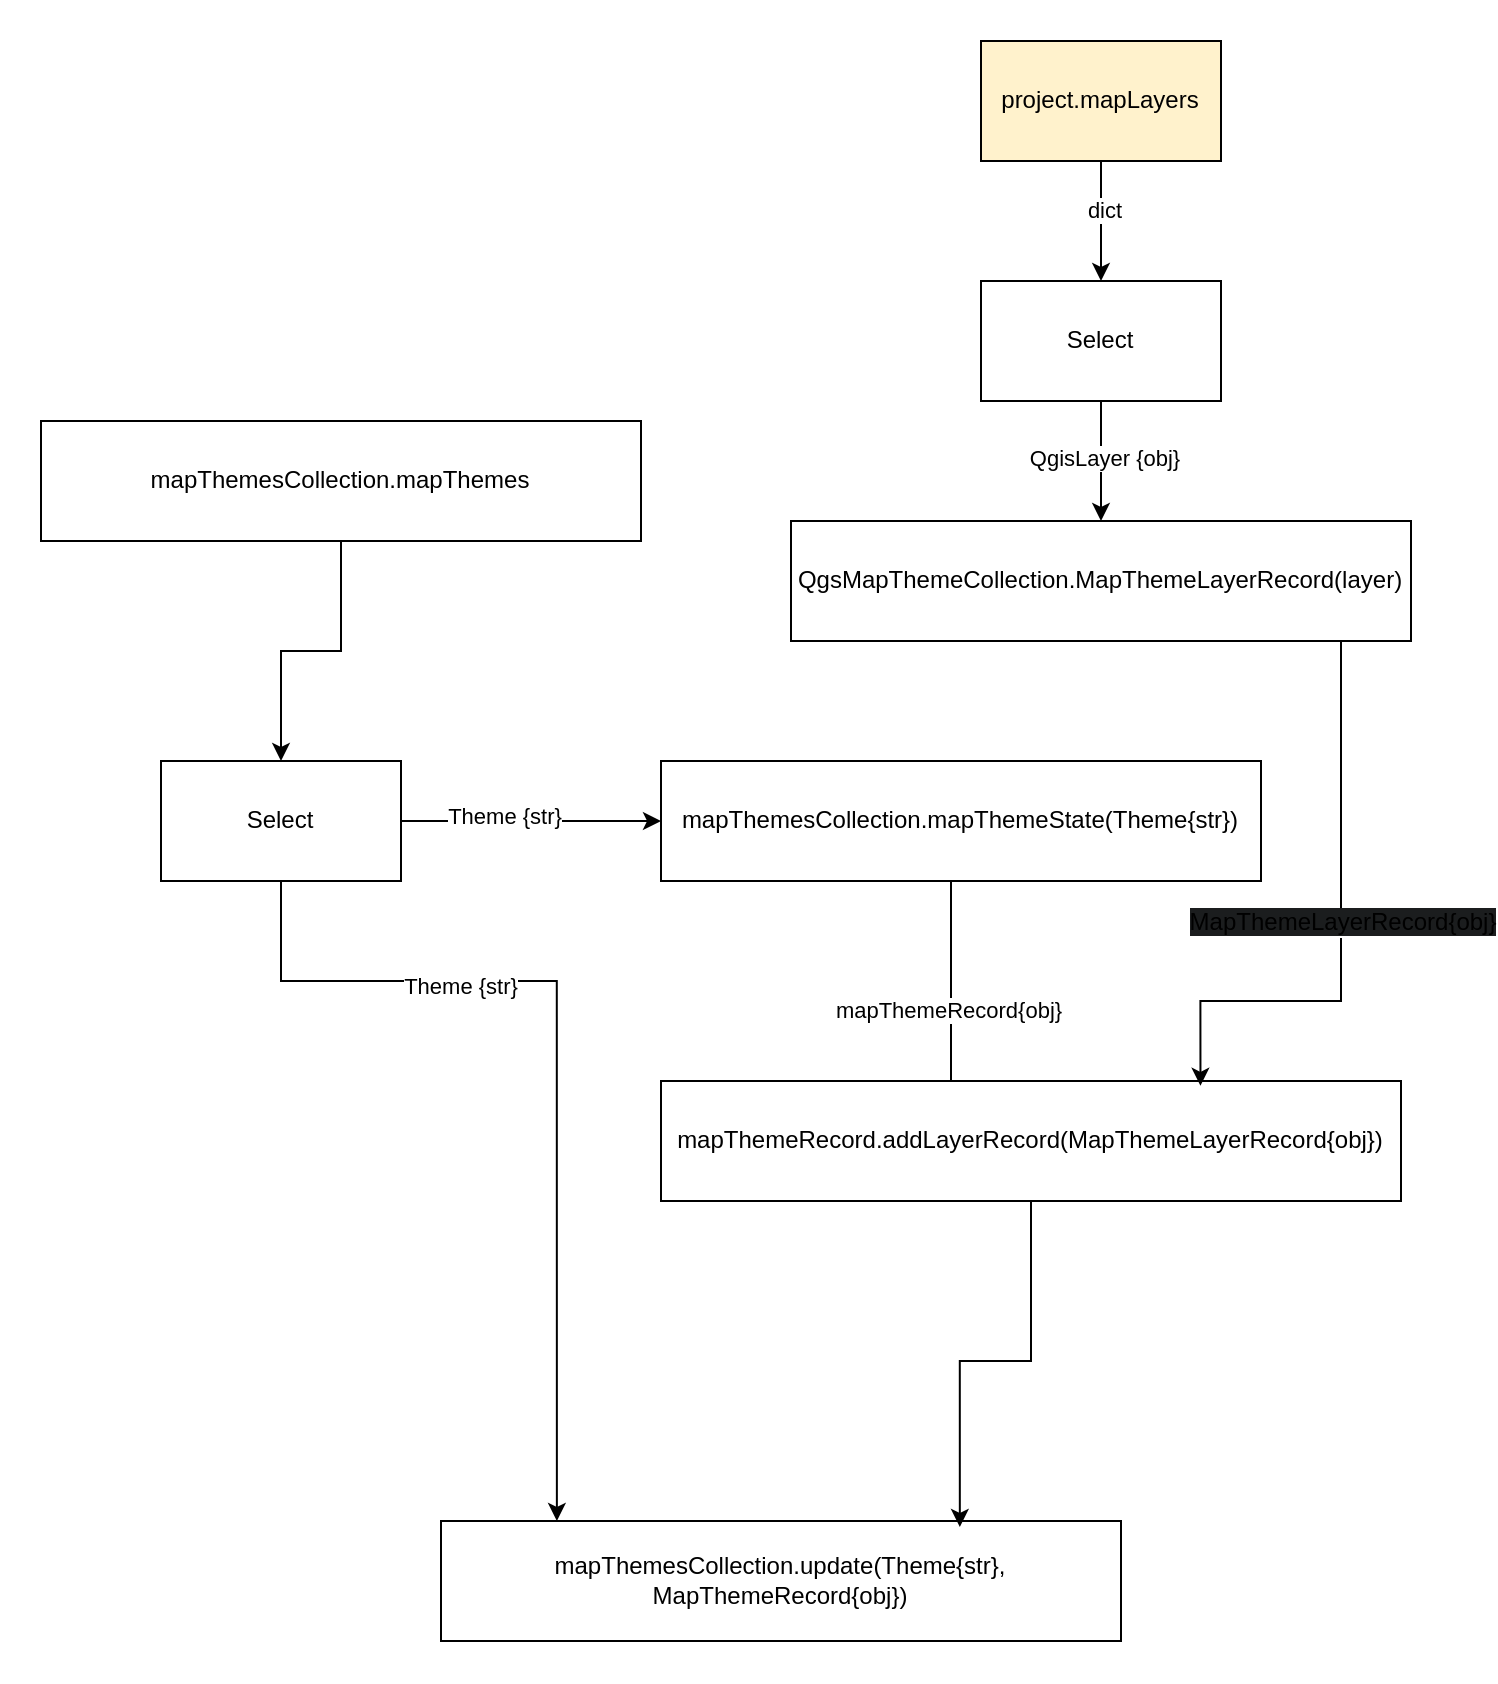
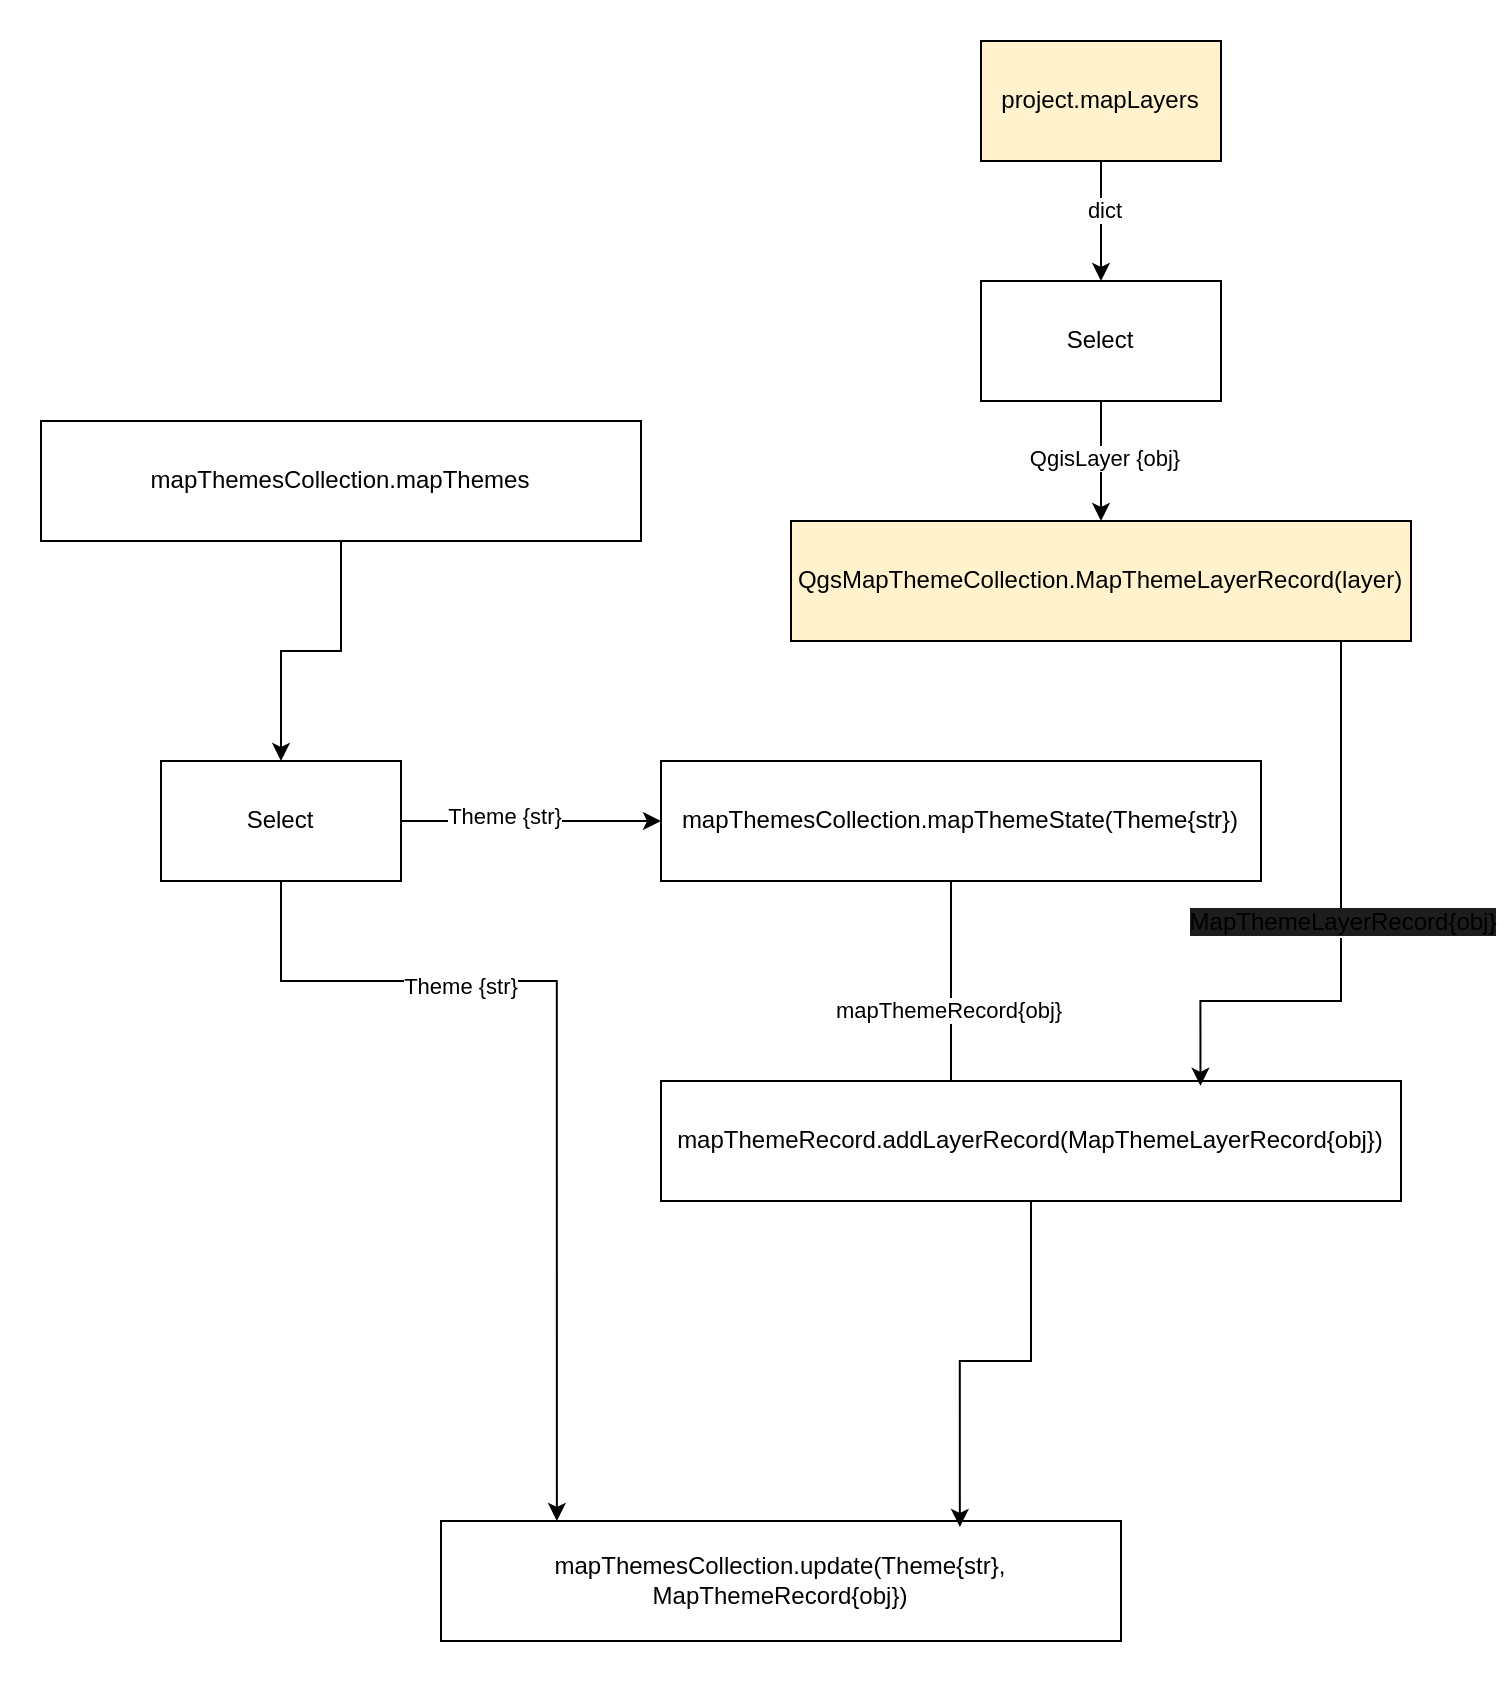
- <mxCell id="19" value="&lt;span style=&quot;text-align: left;&quot;&gt;QgsMapThemeCollection.MapThemeLayerRecord(layer)&lt;/span&gt;" style="rounded=0;whiteSpace=wrap;html=1;" vertex="1" parent="1"><mxGeometry x="395" y="260" width="310" height="60" as="geometry" /></mxCell>
+ <mxCell id="19" value="&lt;span style=&quot;text-align: left;&quot;&gt;QgsMapThemeCollection.MapThemeLayerRecord(layer)&lt;/span&gt;" style="rounded=0;whiteSpace=wrap;html=1;fillColor=#fff2cc;" vertex="1" parent="1"><mxGeometry x="395" y="260" width="310" height="60" as="geometry" /></mxCell>
